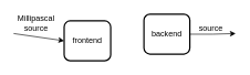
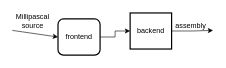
- <mxCell id="5" value="source" style="text;html=1;align=center;verticalAlign=middle;whiteSpace=wrap;rounded=0;" vertex="1" parent="1"><mxGeometry x="287" y="28" width="60" height="30" as="geometry" /></mxCell>
+ <mxCell id="5" value="assembly" style="text;html=1;align=center;verticalAlign=middle;whiteSpace=wrap;rounded=0;" vertex="1" parent="1"><mxGeometry x="287" y="28" width="60" height="30" as="geometry" /></mxCell>
+ <mxCell id="2" style="edgeStyle=orthogonalEdgeStyle;rounded=0;orthogonalLoop=1;jettySize=auto;html=1;exitX=1;exitY=0.5;exitDx=0;exitDy=0;entryX=0;entryY=0.5;entryDx=0;entryDy=0;" edge="1" parent="1" source="3" target="8"><mxGeometry relative="1" as="geometry"><mxPoint x="260" y="51" as="targetPoint" /></mxGeometry></mxCell>
- <mxCell id="8" value="backend" style="rounded=1;whiteSpace=wrap;html=1;strokeWidth=2;fillColor=none;" vertex="1" parent="1"><mxGeometry x="216" y="21" width="69" height="60" as="geometry" /></mxCell>
+ <mxCell id="8" value="backend" style="whiteSpace=wrap;html=1;strokeWidth=2;fillColor=none;rounded=0;" vertex="1" parent="1"><mxGeometry x="216" y="21" width="69" height="60" as="geometry" /></mxCell>
